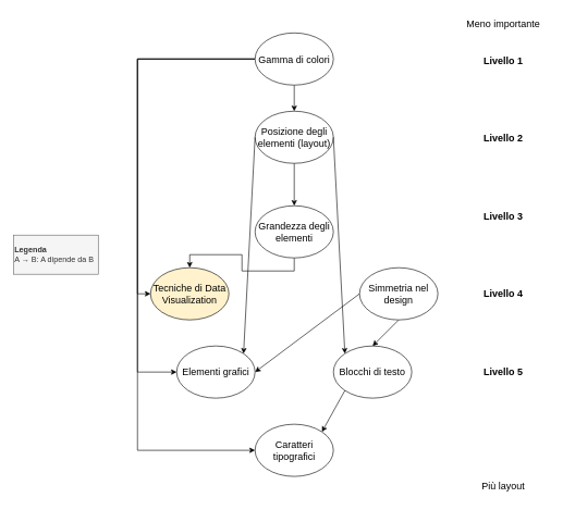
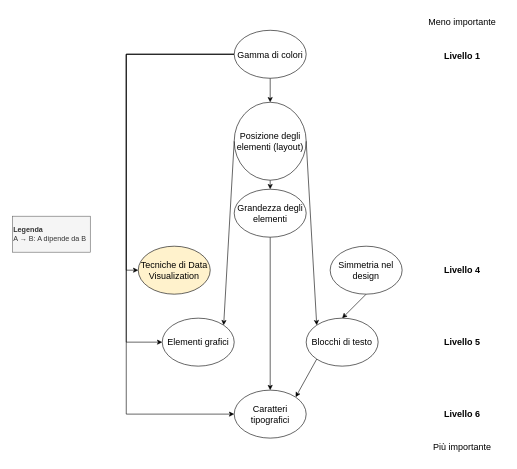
- <mxCell id="12" value="&lt;font style=&quot;font-size: 15px;&quot;&gt;Posizione degli elementi (layout)&lt;br&gt;&lt;/font&gt;" style="ellipse;whiteSpace=wrap;html=1;" parent="1" vertex="1"><mxGeometry x="390" y="170" width="120" height="80" as="geometry" /></mxCell>
+ <mxCell id="12" value="&lt;font style=&quot;font-size: 15px;&quot;&gt;Posizione degli elementi (layout)&lt;br&gt;&lt;/font&gt;" style="ellipse;whiteSpace=wrap;html=1;" parent="1" vertex="1"><mxGeometry x="390" y="170" width="120" height="130" as="geometry" /></mxCell>
- <mxCell id="19" value="Livello 2" style="text;html=1;align=center;verticalAlign=middle;resizable=0;points=[];autosize=1;strokeColor=none;fillColor=none;fontSize=15;fontStyle=1" parent="1" vertex="1"><mxGeometry x="730" y="195" width="80" height="30" as="geometry" /></mxCell>
- <mxCell id="20" value="Livello 3" style="text;html=1;align=center;verticalAlign=middle;resizable=0;points=[];autosize=1;strokeColor=none;fillColor=none;fontSize=15;fontStyle=1" parent="1" vertex="1"><mxGeometry x="730" y="315" width="80" height="30" as="geometry" /></mxCell>
- <mxCell id="13" style="edgeStyle=orthogonalEdgeStyle;rounded=0;orthogonalLoop=1;jettySize=auto;html=1;exitX=0.5;exitY=1;exitDx=0;exitDy=0;" parent="1" source="16" target="2" edge="1"><mxGeometry relative="1" as="geometry" /></mxCell>
+ <mxCell id="13" style="edgeStyle=orthogonalEdgeStyle;rounded=0;orthogonalLoop=1;jettySize=auto;html=1;exitX=0.5;exitY=1;exitDx=0;exitDy=0;entryX=0.5;entryY=0;entryDx=0;entryDy=0;" parent="1" source="16" target="17" edge="1"><mxGeometry relative="1" as="geometry" /></mxCell>
- <mxCell id="8" style="rounded=0;orthogonalLoop=1;jettySize=auto;html=1;exitX=0;exitY=0.5;exitDx=0;exitDy=0;entryX=1;entryY=0.5;entryDx=0;entryDy=0;" edge="1" parent="1" source="10" target="27"><mxGeometry relative="1" as="geometry" /></mxCell>
+ <mxCell id="26" value="Livello 6" style="text;html=1;align=center;verticalAlign=middle;resizable=0;points=[];autosize=1;strokeColor=none;fillColor=none;fontSize=15;fontStyle=1" vertex="1" parent="1"><mxGeometry x="730" y="675" width="80" height="30" as="geometry" /></mxCell>
- <mxCell id="23" value="Più layout" style="text;html=1;align=center;verticalAlign=middle;resizable=0;points=[];autosize=1;strokeColor=none;fillColor=none;fontSize=15;" parent="1" vertex="1"><mxGeometry x="710" y="730" width="120" height="30" as="geometry" /></mxCell>
+ <mxCell id="23" value="Più importante" style="text;html=1;align=center;verticalAlign=middle;resizable=0;points=[];autosize=1;strokeColor=none;fillColor=none;fontSize=15;" parent="1" vertex="1"><mxGeometry x="710" y="730" width="120" height="30" as="geometry" /></mxCell>
